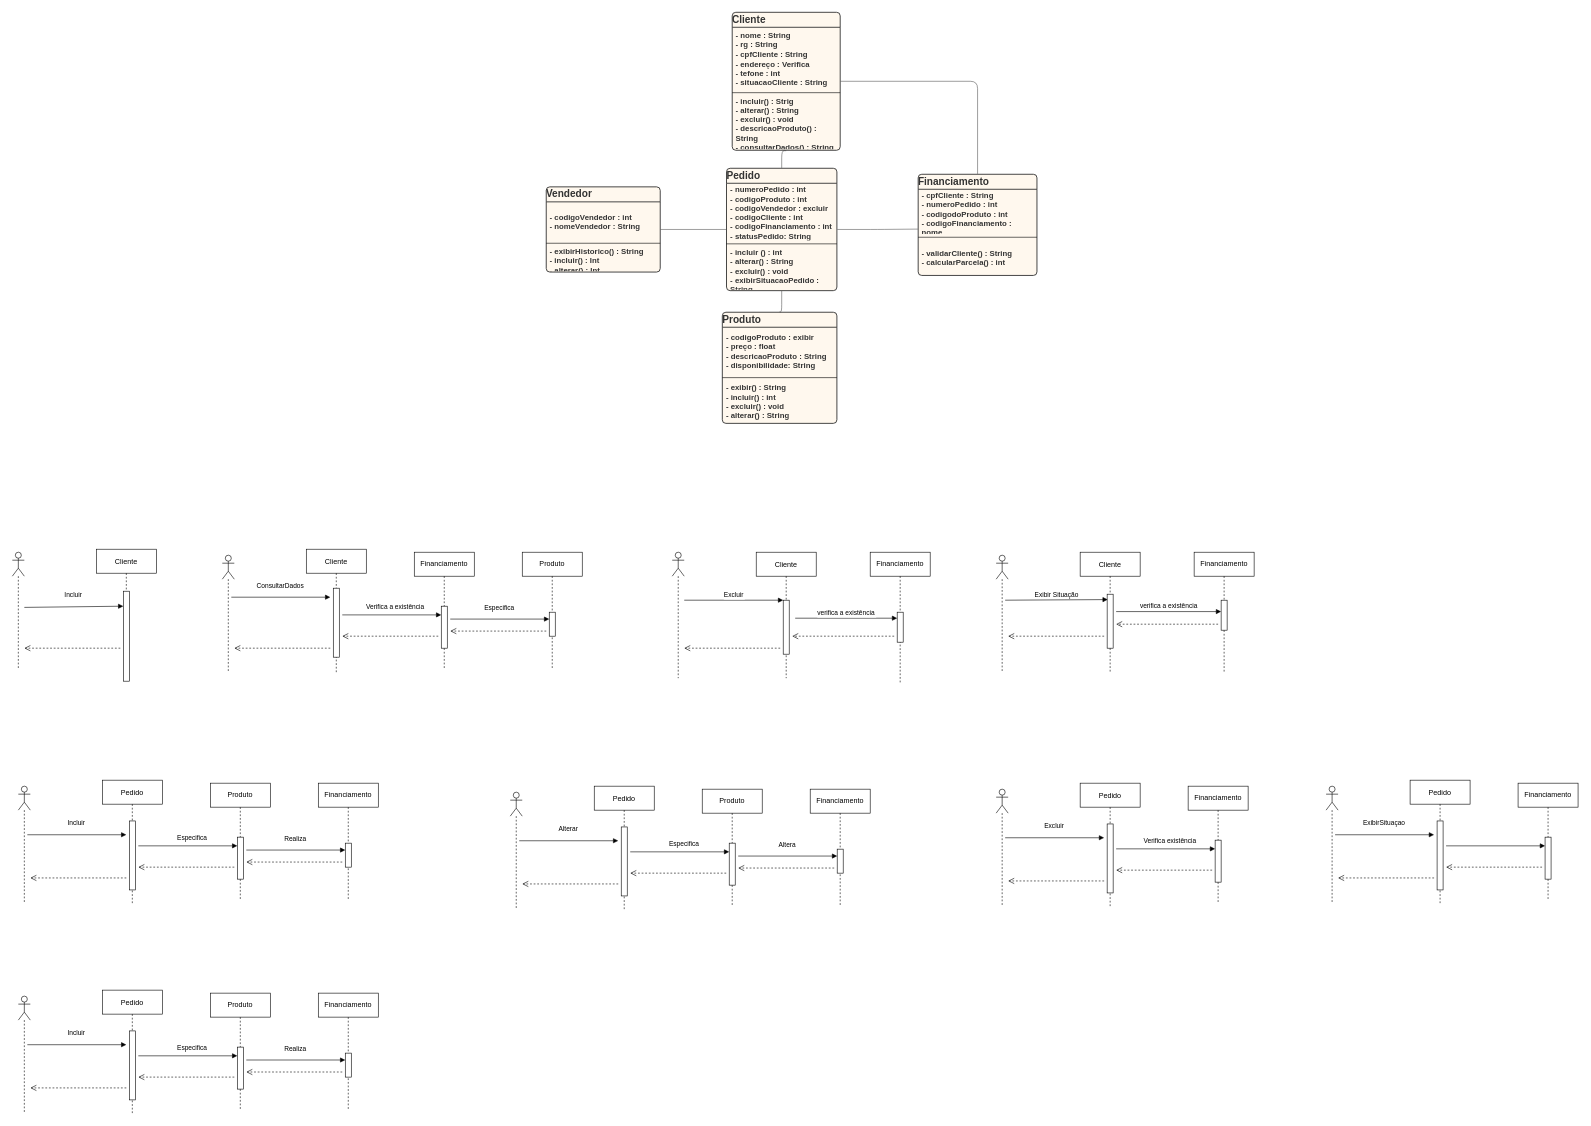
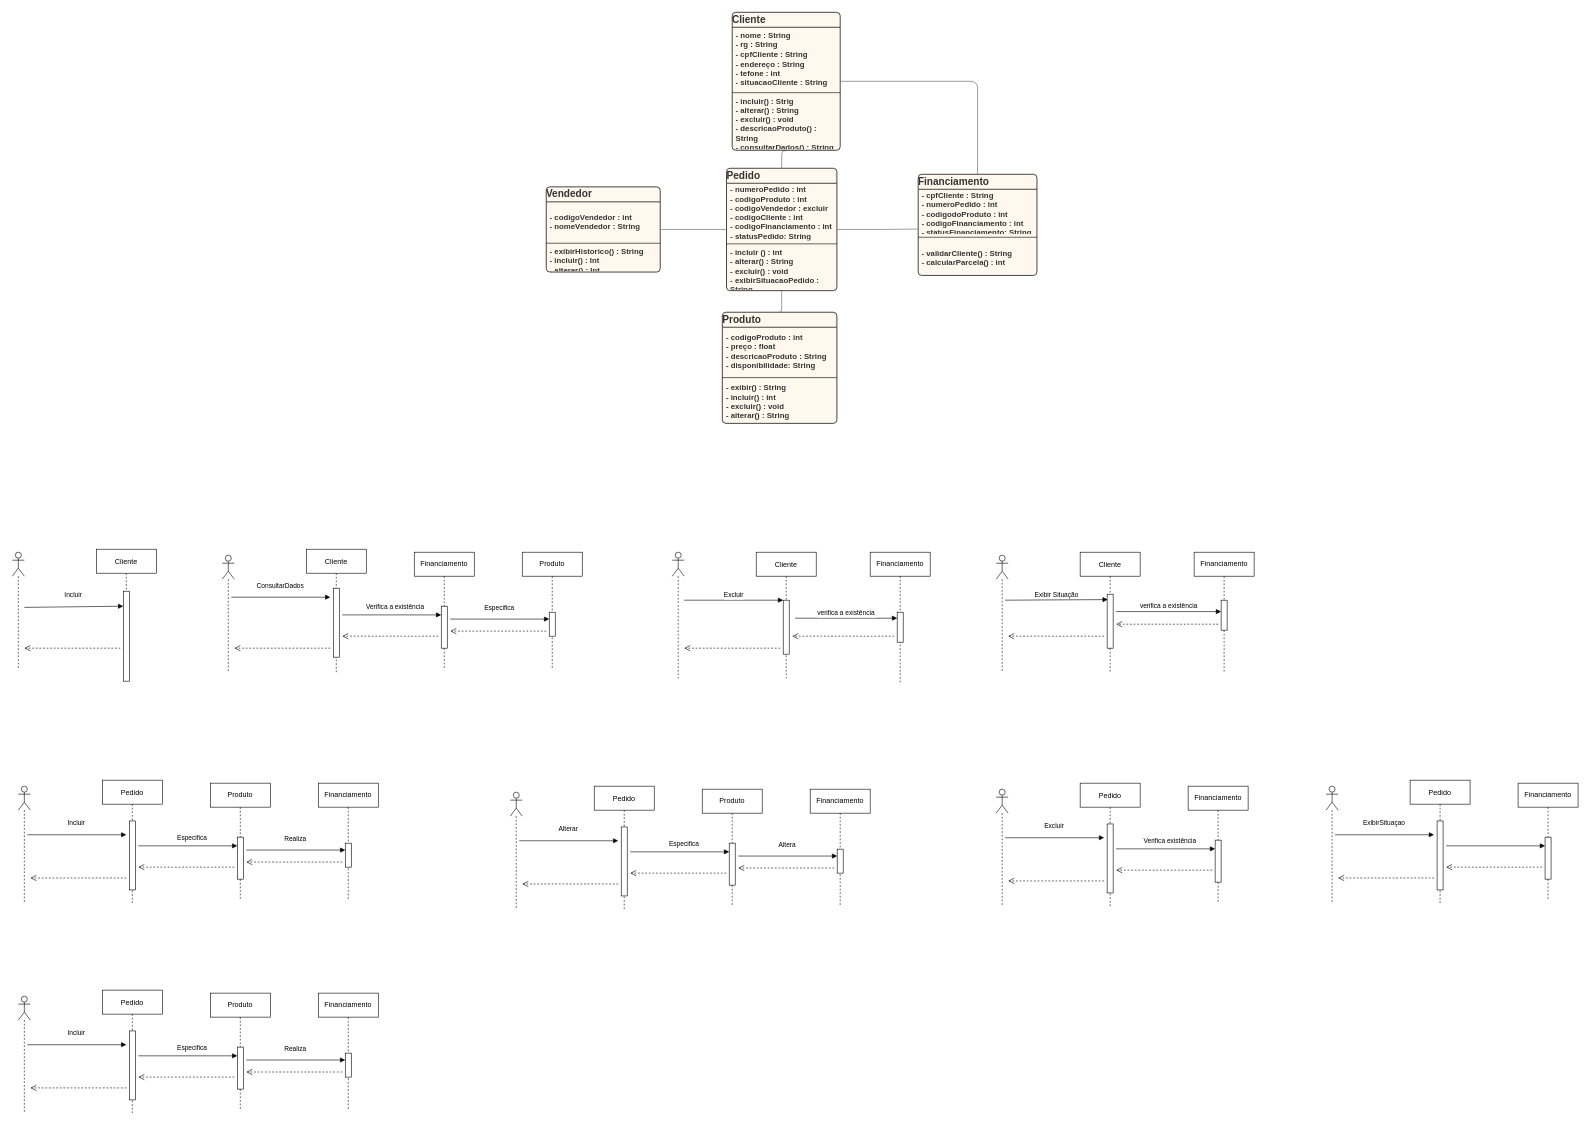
- <mxCell id="38" value="- nome : String&#10;- rg : String&#10;- cpfCliente : String&#10;- endereço : Verifica&#10;- tefone : int&#10;- situacaoCliente :  String" style="part=1;html=1;whiteSpace=wrap;resizeHeight=0;strokeColor=none;fillColor=none;align=left;verticalAlign=middle;spacingLeft=4;spacingRight=4;overflow=hidden;rotatable=0;points=[[0,0.5],[1,0.5]];portConstraint=eastwest;swimlaneFillColor=#ffdba9;strokeOpacity=100;fillOpacity=20;whiteSpace=wrap;fontSize=13;fontColor=#333333;fontStyle=1;" parent="37" vertex="1"><mxGeometry y="25" width="180" height="105" as="geometry" /></mxCell>
+ <mxCell id="38" value="- nome : String&#10;- rg : String&#10;- cpfCliente : String&#10;- endereço : String&#10;- tefone : int&#10;- situacaoCliente :  String" style="part=1;html=1;whiteSpace=wrap;resizeHeight=0;strokeColor=none;fillColor=none;align=left;verticalAlign=middle;spacingLeft=4;spacingRight=4;overflow=hidden;rotatable=0;points=[[0,0.5],[1,0.5]];portConstraint=eastwest;swimlaneFillColor=#ffdba9;strokeOpacity=100;fillOpacity=20;whiteSpace=wrap;fontSize=13;fontColor=#333333;fontStyle=1;" parent="37" vertex="1"><mxGeometry y="25" width="180" height="105" as="geometry" /></mxCell>
- <mxCell id="34" value="- cpfCliente : String&#10;- numeroPedido : int&#10;- codigodoProduto :  int&#10;- codigoFinanciamento : nome&#10;- statusFinanciamento: String" style="part=1;html=1;whiteSpace=wrap;resizeHeight=0;strokeColor=none;fillColor=none;align=left;verticalAlign=middle;spacingLeft=4;spacingRight=4;overflow=hidden;rotatable=0;points=[[0,0.5],[1,0.5]];portConstraint=eastwest;swimlaneFillColor=#ffdba9;strokeOpacity=100;fillOpacity=20;whiteSpace=wrap;fontSize=13;fontColor=#333333;fontStyle=1;" parent="33" vertex="1"><mxGeometry y="25" width="198" height="76" as="geometry" /></mxCell>
+ <mxCell id="34" value="- cpfCliente : String&#10;- numeroPedido : int&#10;- codigodoProduto :  int&#10;- codigoFinanciamento : int&#10;- statusFinanciamento: String" style="part=1;html=1;whiteSpace=wrap;resizeHeight=0;strokeColor=none;fillColor=none;align=left;verticalAlign=middle;spacingLeft=4;spacingRight=4;overflow=hidden;rotatable=0;points=[[0,0.5],[1,0.5]];portConstraint=eastwest;swimlaneFillColor=#ffdba9;strokeOpacity=100;fillOpacity=20;whiteSpace=wrap;fontSize=13;fontColor=#333333;fontStyle=1;" parent="33" vertex="1"><mxGeometry y="25" width="198" height="76" as="geometry" /></mxCell>
- <mxCell id="42" value="- codigoProduto :  exibir&#10;- preço :  float&#10;- descricaoProduto : String&#10;- disponibilidade: String" style="part=1;html=1;whiteSpace=wrap;resizeHeight=0;strokeColor=none;fillColor=none;align=left;verticalAlign=middle;spacingLeft=4;spacingRight=4;overflow=hidden;rotatable=0;points=[[0,0.5],[1,0.5]];portConstraint=eastwest;swimlaneFillColor=#ffdba9;strokeOpacity=100;fillOpacity=20;whiteSpace=wrap;fontSize=13;fontColor=#333333;fontStyle=1;" parent="41" vertex="1"><mxGeometry y="25" width="191" height="80" as="geometry" /></mxCell>
+ <mxCell id="42" value="- codigoProduto :  int&#10;- preço :  float&#10;- descricaoProduto : String&#10;- disponibilidade: String" style="part=1;html=1;whiteSpace=wrap;resizeHeight=0;strokeColor=none;fillColor=none;align=left;verticalAlign=middle;spacingLeft=4;spacingRight=4;overflow=hidden;rotatable=0;points=[[0,0.5],[1,0.5]];portConstraint=eastwest;swimlaneFillColor=#ffdba9;strokeOpacity=100;fillOpacity=20;whiteSpace=wrap;fontSize=13;fontColor=#333333;fontStyle=1;" parent="41" vertex="1"><mxGeometry y="25" width="191" height="80" as="geometry" /></mxCell>
